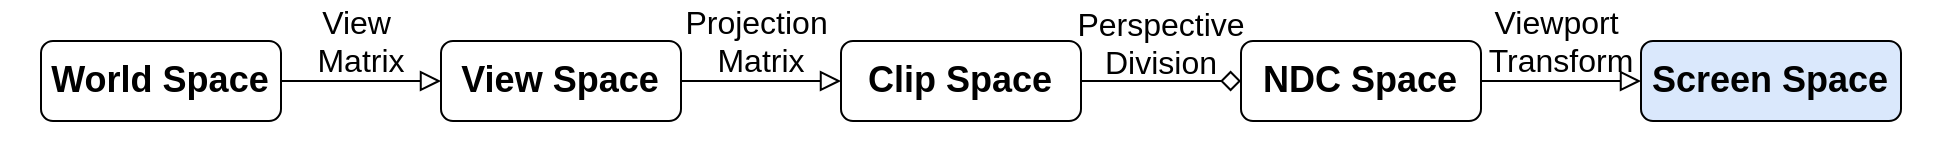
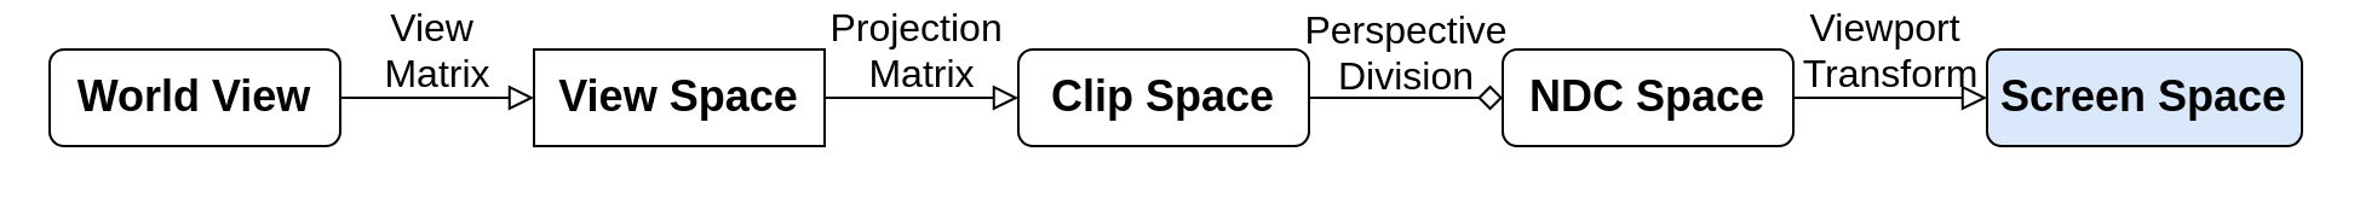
- <mxCell id="2" value="&lt;font size=&quot;1&quot;&gt;&lt;b style=&quot;font-size: 18px;&quot;&gt;World Space&lt;/b&gt;&lt;/font&gt;" style="rounded=1;whiteSpace=wrap;html=1;fontSize=12;glass=0;strokeWidth=1;shadow=0;" parent="1" vertex="1"><mxGeometry x="20" y="20" width="120" height="40" as="geometry" /></mxCell>
+ <mxCell id="2" value="&lt;font size=&quot;1&quot;&gt;&lt;b style=&quot;font-size: 18px;&quot;&gt;World View&lt;/b&gt;&lt;/font&gt;" style="rounded=1;whiteSpace=wrap;html=1;fontSize=12;glass=0;strokeWidth=1;shadow=0;" parent="1" vertex="1"><mxGeometry x="20" y="20" width="120" height="40" as="geometry" /></mxCell>
- <mxCell id="4" value="&lt;font size=&quot;1&quot;&gt;&lt;b style=&quot;font-size: 18px;&quot;&gt;View Space&lt;/b&gt;&lt;/font&gt;" style="rounded=1;whiteSpace=wrap;html=1;fontSize=12;glass=0;strokeWidth=1;shadow=0;" parent="1" vertex="1"><mxGeometry x="220" y="20" width="120" height="40" as="geometry" /></mxCell>
+ <mxCell id="4" value="&lt;font size=&quot;1&quot;&gt;&lt;b style=&quot;font-size: 18px;&quot;&gt;View Space&lt;/b&gt;&lt;/font&gt;" style="whiteSpace=wrap;html=1;fontSize=12;glass=0;strokeWidth=1;shadow=0;rounded=0;" parent="1" vertex="1"><mxGeometry x="220" y="20" width="120" height="40" as="geometry" /></mxCell>
